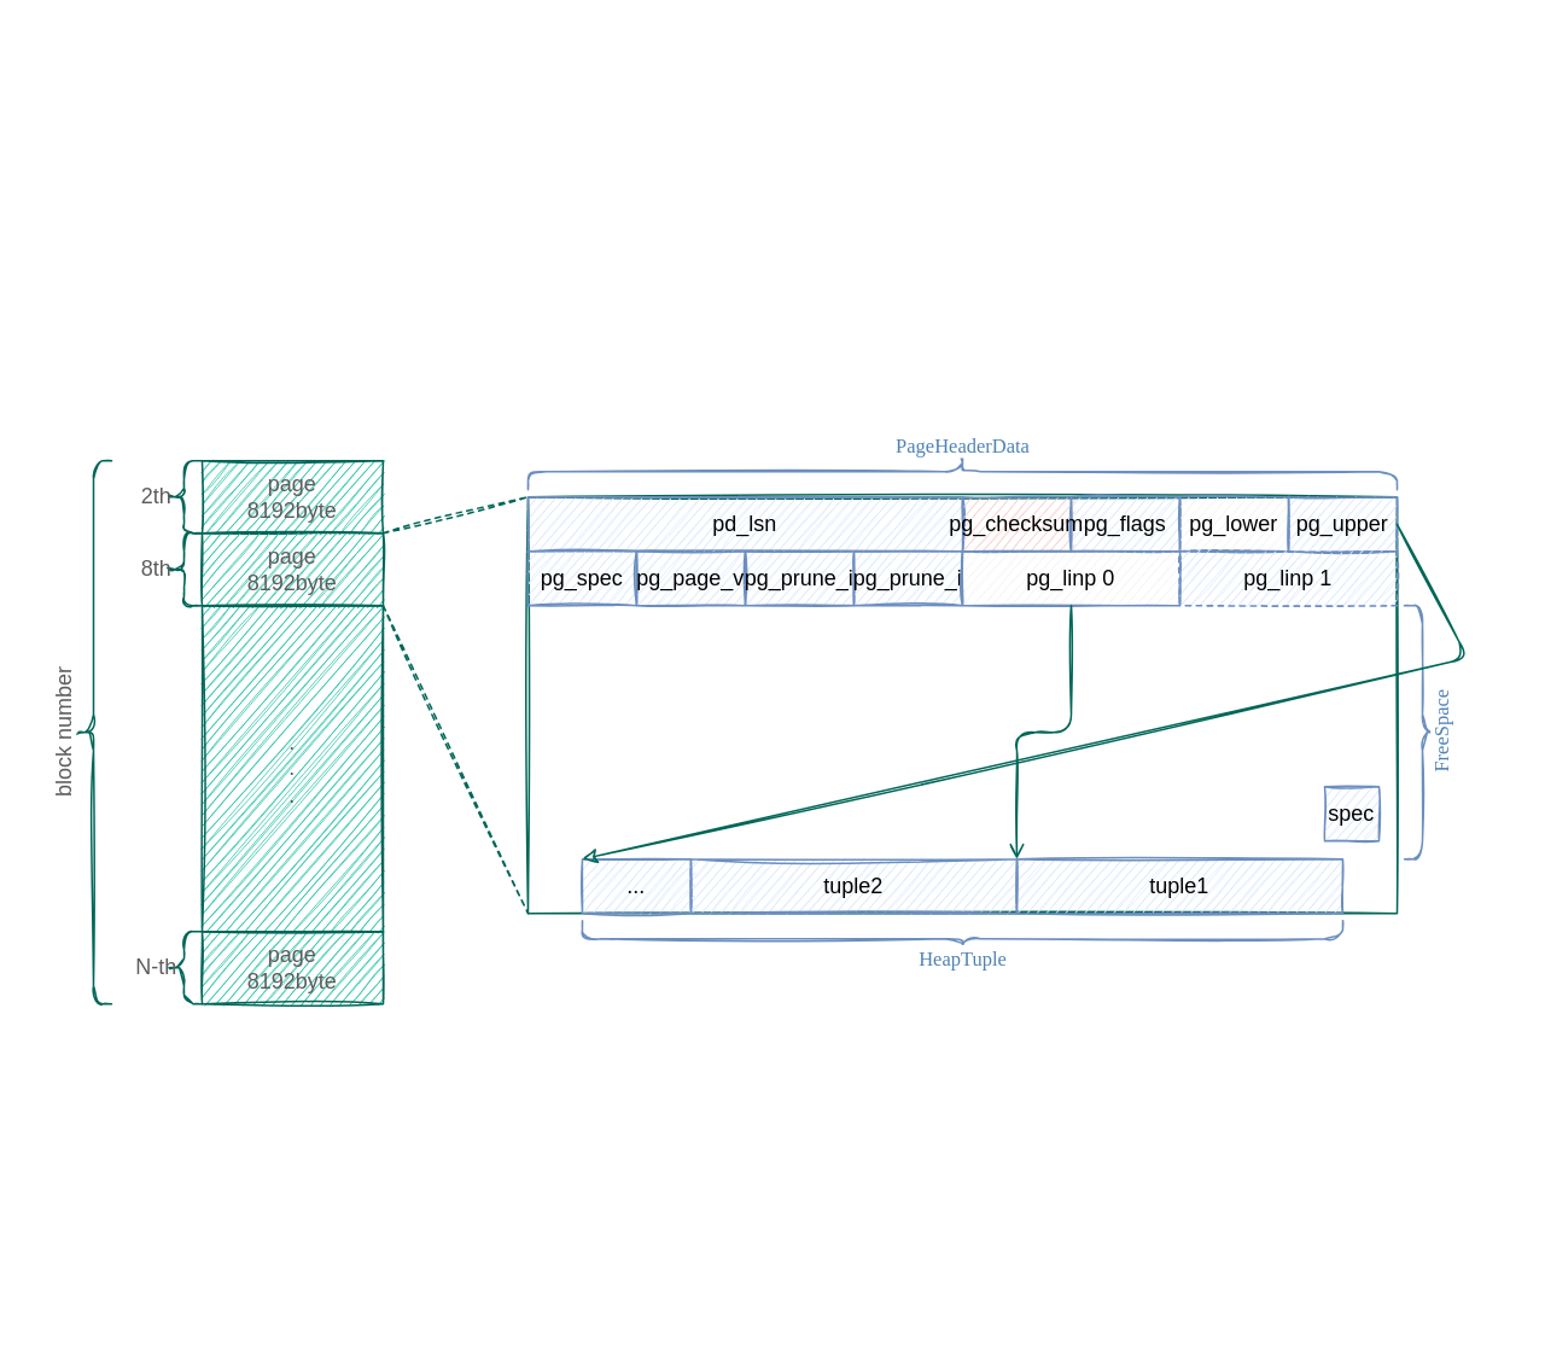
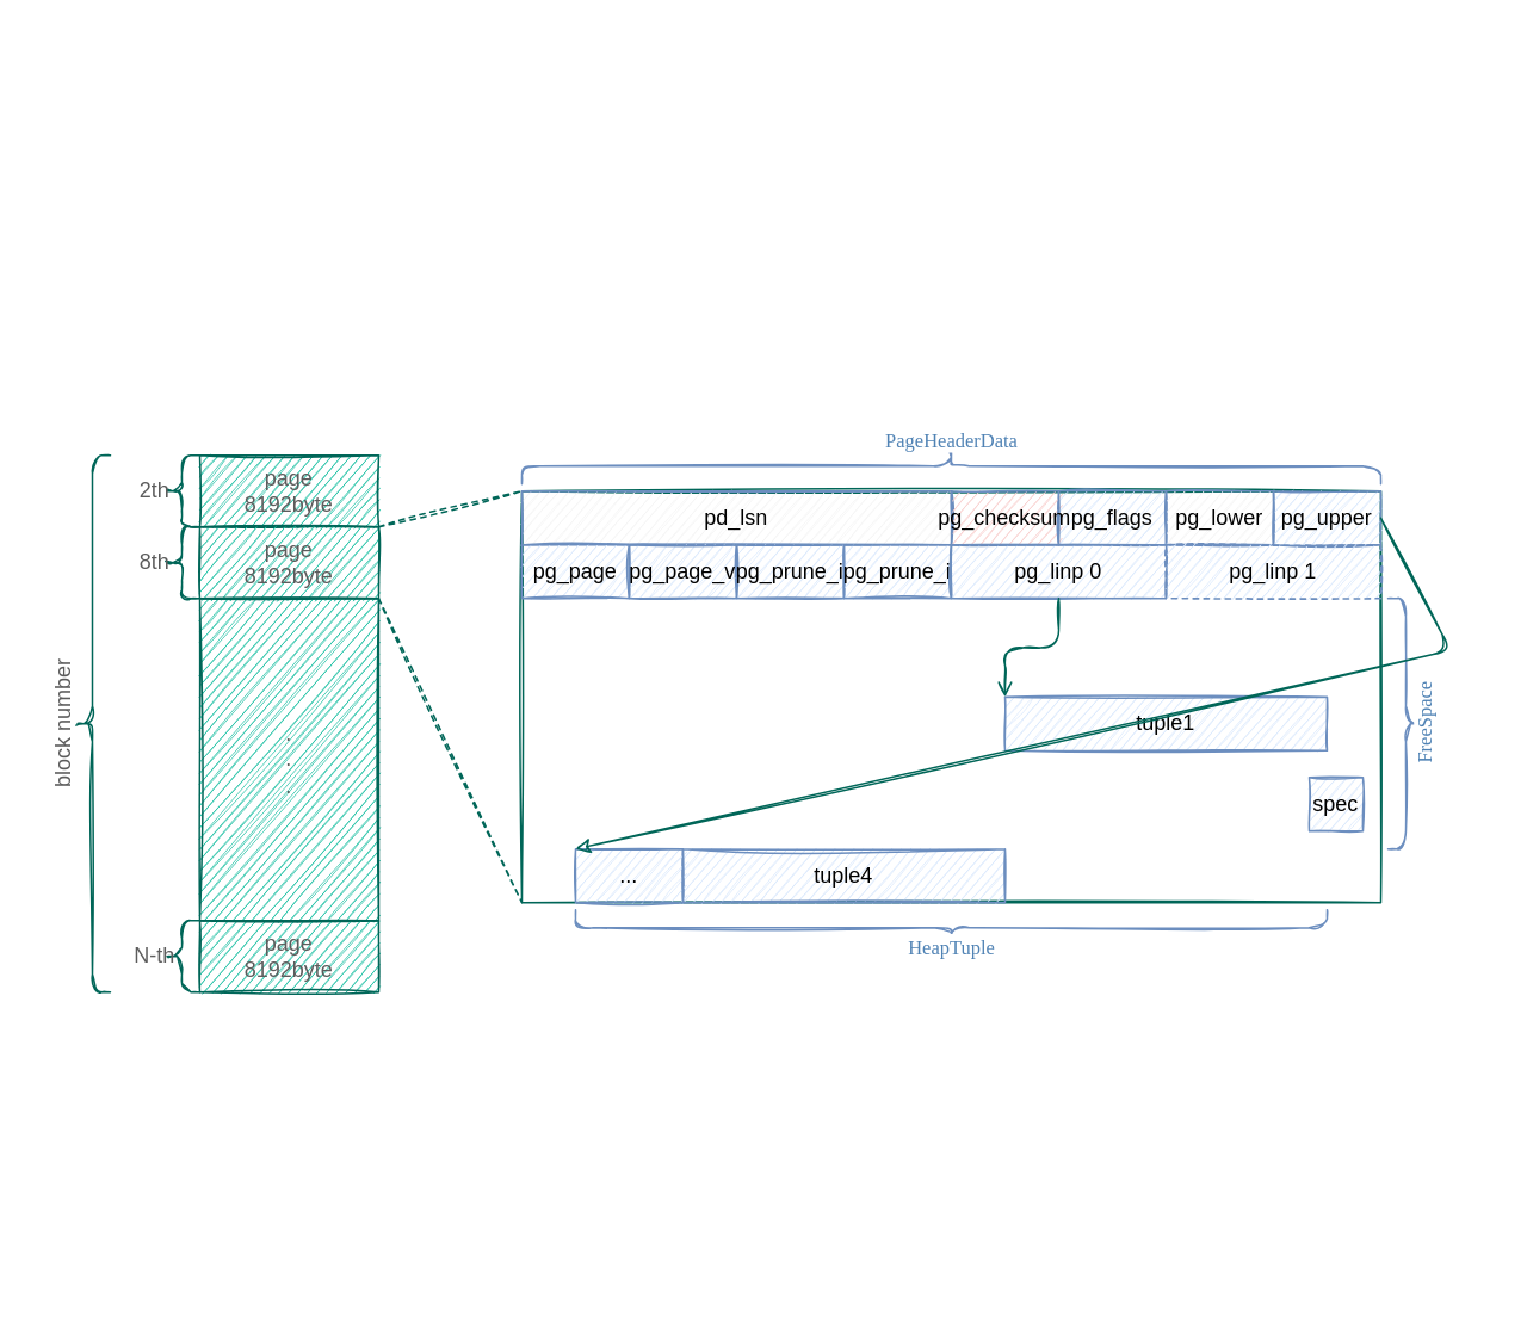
- <mxCell id="17" value="pd_lsn" style="rounded=0;whiteSpace=wrap;html=1;fillColor=#dae8fc;strokeColor=#6c8ebf;sketch=1;" vertex="1" parent="16"><mxGeometry width="240" height="30" as="geometry" /></mxCell>
+ <mxCell id="17" value="pd_lsn" style="rounded=0;whiteSpace=wrap;html=1;fillColor=#f5f5f5;strokeColor=#6c8ebf;sketch=1;" vertex="1" parent="16"><mxGeometry width="240" height="30" as="geometry" /></mxCell>
- <mxCell id="23" value="pg_spec" style="rounded=0;whiteSpace=wrap;html=1;fillColor=#dae8fc;strokeColor=#6c8ebf;sketch=1;" vertex="1" parent="22"><mxGeometry width="60" height="30" as="geometry" /></mxCell>
+ <mxCell id="23" value="pg_page" style="rounded=0;whiteSpace=wrap;html=1;fillColor=#dae8fc;strokeColor=#6c8ebf;sketch=1;" vertex="1" parent="22"><mxGeometry width="60" height="30" as="geometry" /></mxCell>
- <mxCell id="27" value="pg_linp 0" style="rounded=0;whiteSpace=wrap;html=1;fillColor=#f5f5f5;strokeColor=#6c8ebf;sketch=1;" vertex="1" parent="22"><mxGeometry x="240" width="120" height="30" as="geometry" /></mxCell>
+ <mxCell id="27" value="pg_linp 0" style="rounded=0;whiteSpace=wrap;html=1;fillColor=#dae8fc;strokeColor=#6c8ebf;sketch=1;" vertex="1" parent="22"><mxGeometry x="240" width="120" height="30" as="geometry" /></mxCell>
- <mxCell id="31" value="tuple2" style="rounded=0;whiteSpace=wrap;html=1;fillColor=#dae8fc;strokeColor=#6c8ebf;sketch=1;" vertex="1" parent="1"><mxGeometry x="381" y="474" width="180" height="30" as="geometry" /></mxCell>
+ <mxCell id="31" value="tuple4" style="rounded=0;whiteSpace=wrap;html=1;fillColor=#dae8fc;strokeColor=#6c8ebf;sketch=1;" vertex="1" parent="1"><mxGeometry x="381" y="474" width="180" height="30" as="geometry" /></mxCell>
- <mxCell id="30" value="tuple1" style="rounded=0;whiteSpace=wrap;html=1;fillColor=#dae8fc;strokeColor=#6c8ebf;sketch=1;" vertex="1" parent="1"><mxGeometry x="561" y="474" width="180" height="30" as="geometry" /></mxCell>
+ <mxCell id="30" value="tuple1" style="rounded=0;whiteSpace=wrap;html=1;fillColor=#dae8fc;strokeColor=#6c8ebf;sketch=1;" vertex="1" parent="1"><mxGeometry x="561" y="389" width="180" height="30" as="geometry" /></mxCell>
